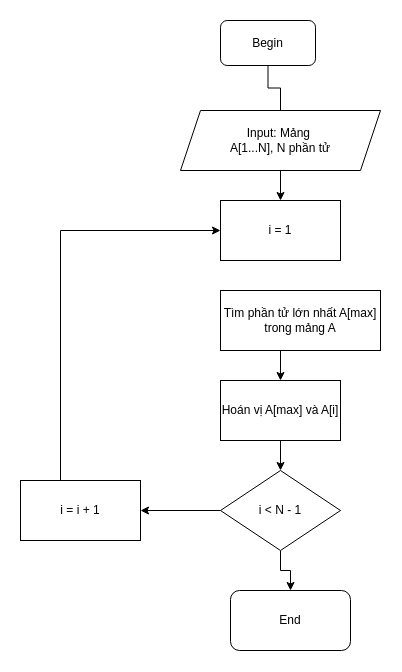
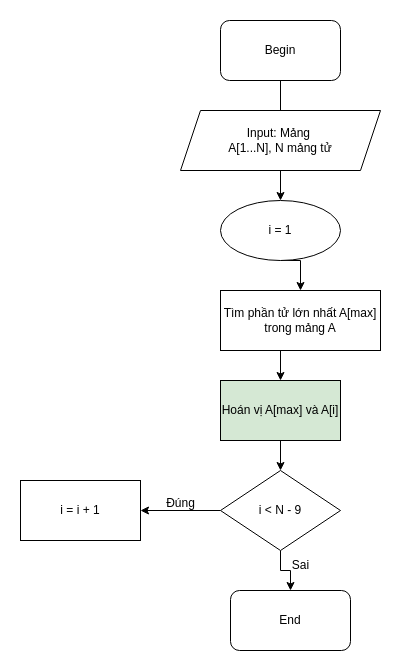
- <mxCell id="3" value="Begin" style="rounded=1;whiteSpace=wrap;html=1;" vertex="1" parent="1"><mxGeometry x="220" y="20" width="95" height="45" as="geometry" /></mxCell>
+ <mxCell id="3" value="Begin" style="rounded=1;whiteSpace=wrap;html=1;" vertex="1" parent="1"><mxGeometry x="220" y="20" width="120" height="60" as="geometry" /></mxCell>
- <mxCell id="5" value="Input: Mảng&amp;nbsp;&lt;div&gt;A[1...N], N phần tử&lt;/div&gt;" style="shape=parallelogram;perimeter=parallelogramPerimeter;whiteSpace=wrap;html=1;fixedSize=1;" vertex="1" parent="1"><mxGeometry x="180" y="110" width="200" height="60" as="geometry" /></mxCell>
+ <mxCell id="5" value="Input: Mảng&amp;nbsp;&lt;div&gt;A[1...N], N mảng tử&lt;/div&gt;" style="shape=parallelogram;perimeter=parallelogramPerimeter;whiteSpace=wrap;html=1;fixedSize=1;" vertex="1" parent="1"><mxGeometry x="180" y="110" width="200" height="60" as="geometry" /></mxCell>
- <mxCell id="7" value="i = 1" style="rounded=0;whiteSpace=wrap;html=1;" vertex="1" parent="1"><mxGeometry x="220" y="200" width="120" height="60" as="geometry" /></mxCell>
+ <mxCell id="7" value="i = 1" style="ellipse;whiteSpace=wrap;html=1;" vertex="1" parent="1"><mxGeometry x="220" y="200" width="120" height="60" as="geometry" /></mxCell>
+ <mxCell id="6" style="edgeStyle=orthogonalEdgeStyle;rounded=0;orthogonalLoop=1;jettySize=auto;html=1;exitX=0.5;exitY=1;exitDx=0;exitDy=0;entryX=0.5;entryY=0;entryDx=0;entryDy=0;" edge="1" parent="1" source="7" target="9"><mxGeometry relative="1" as="geometry" /></mxCell>
- <mxCell id="16" style="edgeStyle=orthogonalEdgeStyle;rounded=0;orthogonalLoop=1;jettySize=auto;html=1;entryX=0;entryY=0.5;entryDx=0;entryDy=0;" edge="1" parent="1" source="17" target="7"><mxGeometry relative="1" as="geometry"><mxPoint x="60" y="220" as="targetPoint" /><Array as="points"><mxPoint x="60" y="230" /></Array></mxGeometry></mxCell>
- <mxCell id="11" value="Hoán vị A[max] và A[i]" style="rounded=0;whiteSpace=wrap;html=1;" vertex="1" parent="1"><mxGeometry x="220" y="380" width="120" height="60" as="geometry" /></mxCell>
+ <mxCell id="11" value="Hoán vị A[max] và A[i]" style="rounded=0;whiteSpace=wrap;html=1;fillColor=#d5e8d4;" vertex="1" parent="1"><mxGeometry x="220" y="380" width="120" height="60" as="geometry" /></mxCell>
+ <mxCell id="18" value="Đúng" style="text;html=1;align=center;verticalAlign=middle;resizable=0;points=[];autosize=1;strokeColor=none;fillColor=none;" vertex="1" parent="1"><mxGeometry x="155" y="488" width="50" height="30" as="geometry" /></mxCell>
- <mxCell id="14" value="i &amp;lt; N - 1" style="rhombus;whiteSpace=wrap;html=1;" vertex="1" parent="1"><mxGeometry x="220" y="470" width="120" height="80" as="geometry" /></mxCell>
+ <mxCell id="14" value="i &amp;lt; N - 9" style="rhombus;whiteSpace=wrap;html=1;" vertex="1" parent="1"><mxGeometry x="220" y="470" width="120" height="80" as="geometry" /></mxCell>
+ <mxCell id="19" value="Sai" style="text;html=1;align=center;verticalAlign=middle;resizable=0;points=[];autosize=1;strokeColor=none;fillColor=none;" vertex="1" parent="1"><mxGeometry x="280" y="550" width="40" height="30" as="geometry" /></mxCell>
